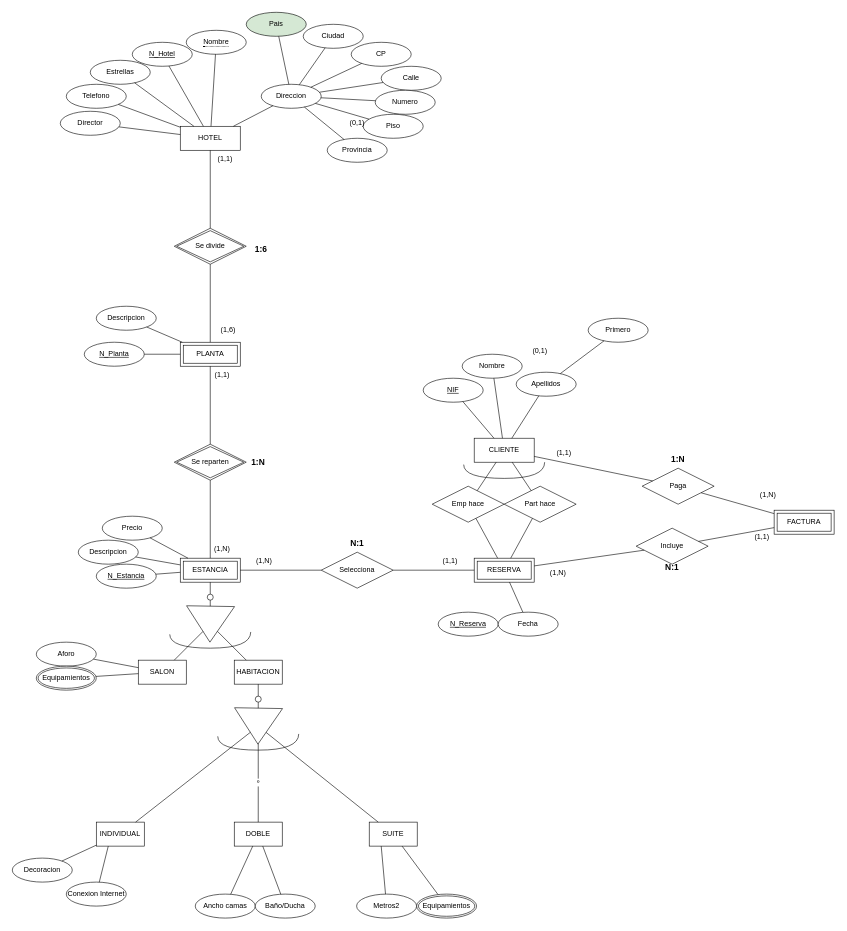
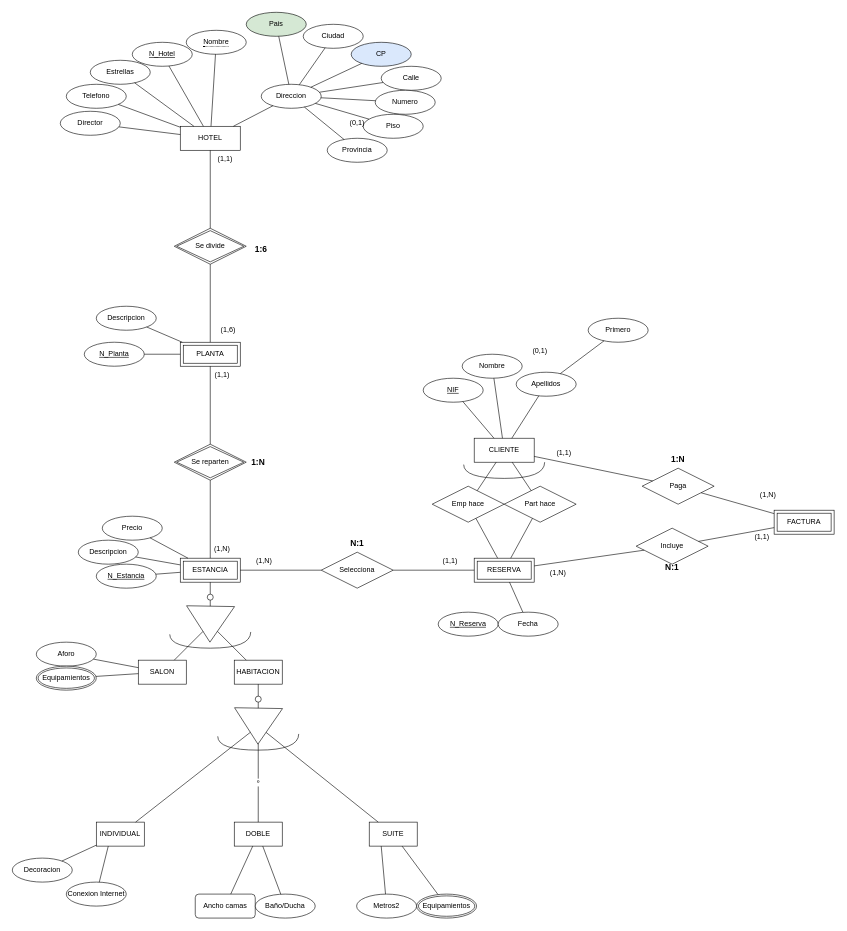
- <mxCell id="45" value="CP" style="ellipse;whiteSpace=wrap;html=1;align=center;labelBackgroundColor=none;rounded=0;" vertex="1" parent="1"><mxGeometry x="585" y="70" width="100" height="40" as="geometry" /></mxCell>
+ <mxCell id="45" value="CP" style="ellipse;whiteSpace=wrap;html=1;align=center;labelBackgroundColor=none;rounded=0;fillColor=#dae8fc;" vertex="1" parent="1"><mxGeometry x="585" y="70" width="100" height="40" as="geometry" /></mxCell>
- <mxCell id="67" value="Ancho camas" style="ellipse;whiteSpace=wrap;html=1;align=center;" vertex="1" parent="1"><mxGeometry x="325" y="1490" width="100" height="40" as="geometry" /></mxCell>
+ <mxCell id="67" value="Ancho camas" style="whiteSpace=wrap;html=1;align=center;rounded=1;" vertex="1" parent="1"><mxGeometry x="325" y="1490" width="100" height="40" as="geometry" /></mxCell>
